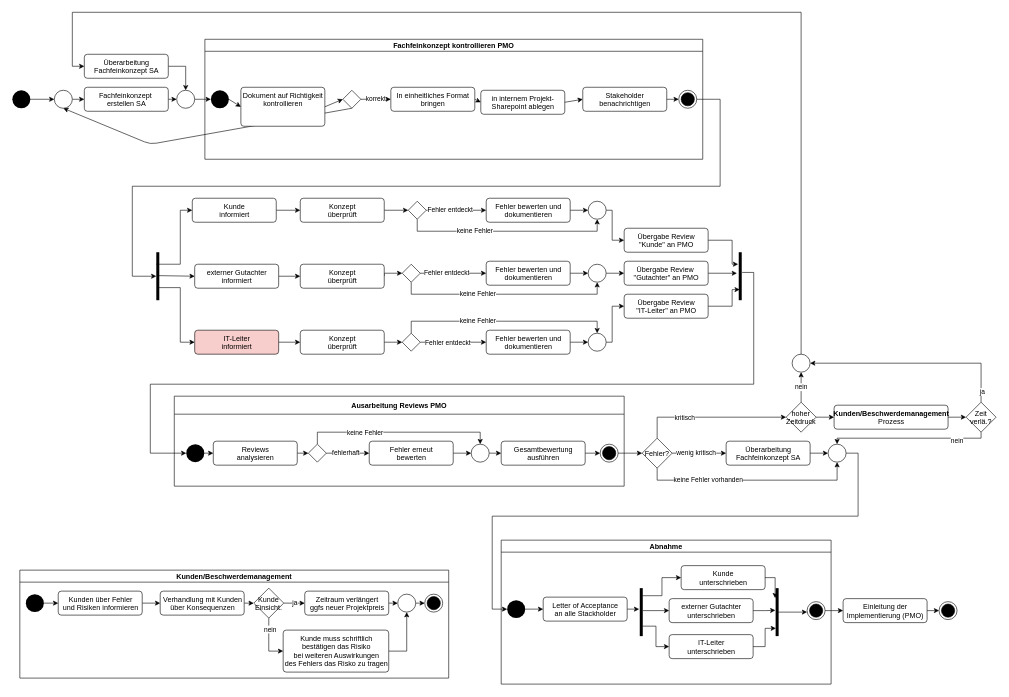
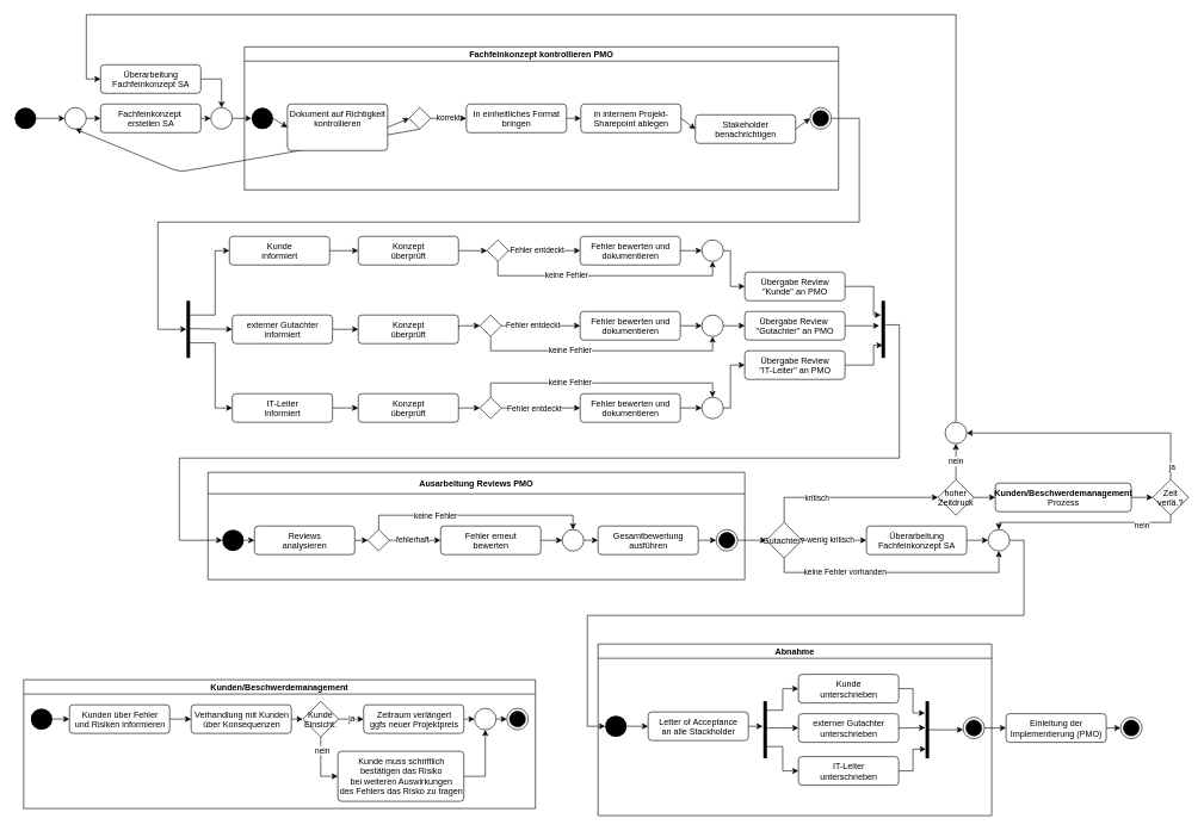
- <mxCell id="39" value="Stakeholder &lt;br&gt;benachrichtigen" style="html=1;align=center;verticalAlign=top;rounded=1;absoluteArcSize=1;arcSize=10;dashed=0;" parent="29" vertex="1"><mxGeometry x="630" y="80" width="140" height="40" as="geometry" /></mxCell>
+ <mxCell id="39" value="Stakeholder &lt;br&gt;benachrichtigen" style="html=1;align=center;verticalAlign=top;rounded=1;absoluteArcSize=1;arcSize=10;dashed=0;" parent="29" vertex="1"><mxGeometry x="630" y="95" width="140" height="40" as="geometry" /></mxCell>
- <mxCell id="37" value="in internem Projekt-&lt;br&gt;Sharepoint ablegen" style="html=1;align=center;verticalAlign=top;rounded=1;absoluteArcSize=1;arcSize=10;dashed=0;" parent="29" vertex="1"><mxGeometry x="460" y="85" width="140" height="40" as="geometry" /></mxCell>
+ <mxCell id="37" value="in internem Projekt-&lt;br&gt;Sharepoint ablegen" style="html=1;align=center;verticalAlign=top;rounded=1;absoluteArcSize=1;arcSize=10;dashed=0;" parent="29" vertex="1"><mxGeometry x="470" y="80" width="140" height="40" as="geometry" /></mxCell>
- <mxCell id="61" value="IT-Leiter&lt;br&gt;informiert" style="html=1;align=center;verticalAlign=top;rounded=1;absoluteArcSize=1;arcSize=10;dashed=0;fillColor=#f8cecc;" parent="1" vertex="1"><mxGeometry x="324" y="550" width="140" height="40" as="geometry" /></mxCell>
+ <mxCell id="61" value="IT-Leiter&lt;br&gt;informiert" style="html=1;align=center;verticalAlign=top;rounded=1;absoluteArcSize=1;arcSize=10;dashed=0;" parent="1" vertex="1"><mxGeometry x="324" y="550" width="140" height="40" as="geometry" /></mxCell>
- <mxCell id="111" value="Fehler?" style="rhombus;" parent="1" vertex="1"><mxGeometry x="1070" y="730" width="50" height="50" as="geometry" /></mxCell>
+ <mxCell id="111" value="Gutachter?" style="rhombus;" parent="1" vertex="1"><mxGeometry x="1070" y="730" width="50" height="50" as="geometry" /></mxCell>
- <mxCell id="20" value="Kunde&lt;br&gt;unterschrieben" style="html=1;align=center;verticalAlign=top;rounded=1;absoluteArcSize=1;arcSize=10;dashed=0;" parent="12" vertex="1"><mxGeometry x="300" y="42.5" width="140" height="40" as="geometry" /></mxCell>
+ <mxCell id="20" value="Kunde&lt;br&gt;unterschrieben" style="html=1;align=center;verticalAlign=top;rounded=1;absoluteArcSize=1;arcSize=10;dashed=0;" parent="12" vertex="1"><mxGeometry x="280" y="42.5" width="140" height="40" as="geometry" /></mxCell>
